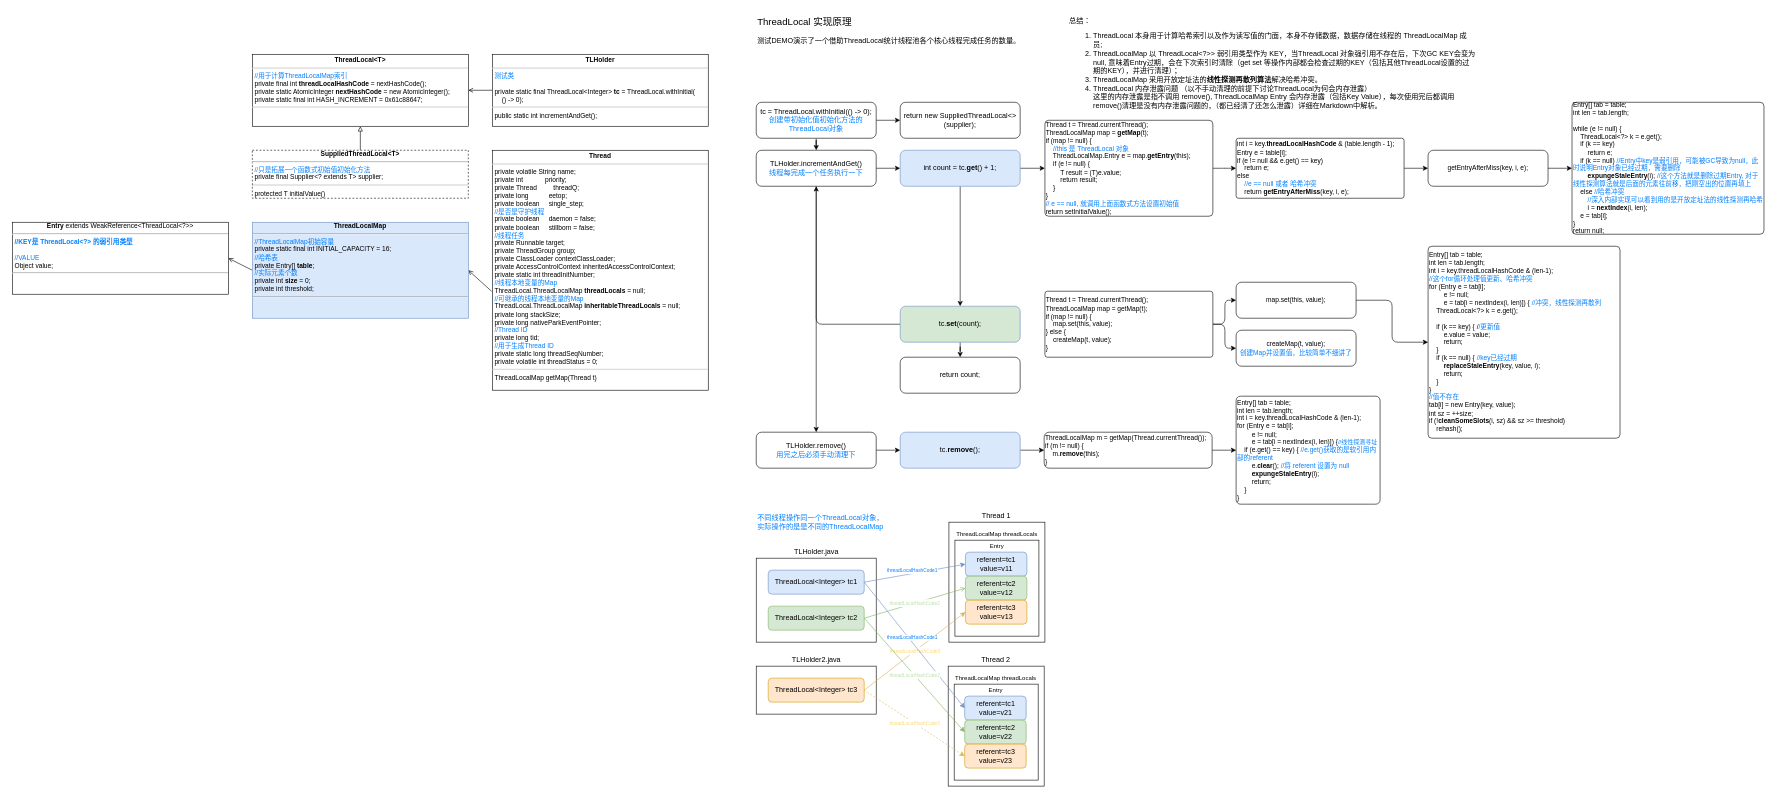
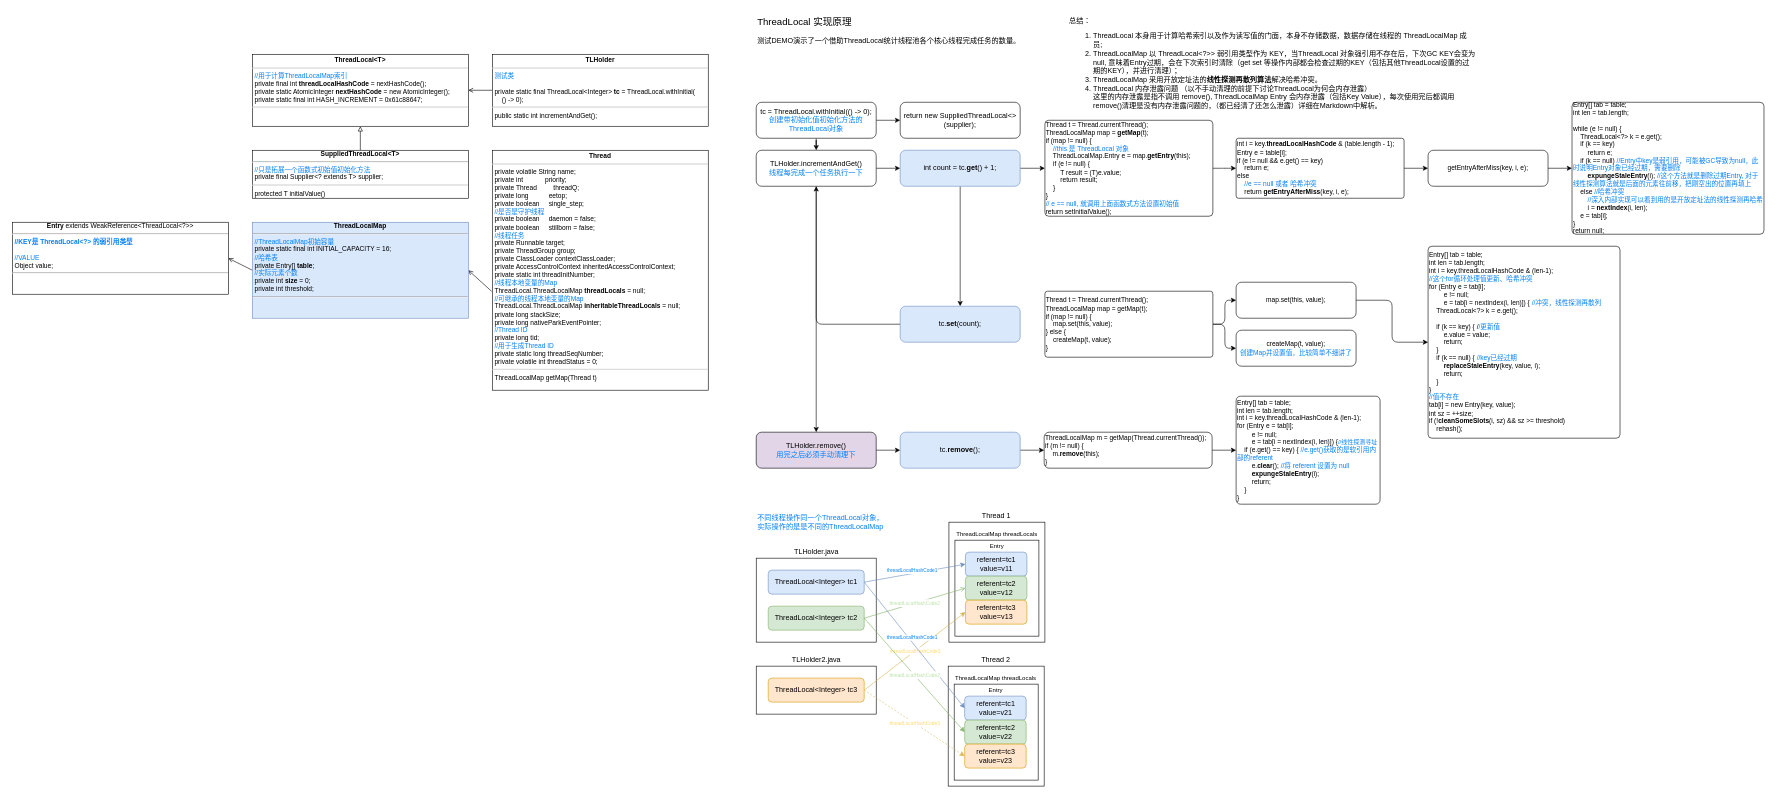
- <mxCell id="45" value="&lt;div style=&quot;text-align: center;&quot;&gt;&lt;b&gt;SuppliedThreadLocal&lt;/b&gt;&lt;b style=&quot;background-color: initial;&quot;&gt;&amp;lt;T&amp;gt;&lt;/b&gt;&lt;/div&gt;&lt;hr style=&quot;font-size: 11px;&quot;&gt;&lt;p style=&quot;margin: 0px 0px 0px 4px;&quot;&gt;&lt;font color=&quot;#007fff&quot;&gt;//只是拓展一个函数式初始值初始化方法&lt;/font&gt;&lt;/p&gt;&lt;p style=&quot;margin: 0px 0px 0px 4px;&quot;&gt;private final Supplier&amp;lt;? extends T&amp;gt; supplier;&lt;br&gt;&lt;/p&gt;&lt;hr style=&quot;font-size: 11px;&quot;&gt;&lt;p style=&quot;margin: 0px 0px 0px 4px; font-size: 11px;&quot;&gt;protected T initialValue()&lt;/p&gt;" style="verticalAlign=top;align=left;overflow=fill;fontSize=11;fontFamily=Helvetica;html=1;whiteSpace=wrap;dashed=1;" vertex="1" parent="1"><mxGeometry x="420" y="250" width="360" height="80" as="geometry" /></mxCell>
+ <mxCell id="45" value="&lt;div style=&quot;text-align: center;&quot;&gt;&lt;b&gt;SuppliedThreadLocal&lt;/b&gt;&lt;b style=&quot;background-color: initial;&quot;&gt;&amp;lt;T&amp;gt;&lt;/b&gt;&lt;/div&gt;&lt;hr style=&quot;font-size: 11px;&quot;&gt;&lt;p style=&quot;margin: 0px 0px 0px 4px;&quot;&gt;&lt;font color=&quot;#007fff&quot;&gt;//只是拓展一个函数式初始值初始化方法&lt;/font&gt;&lt;/p&gt;&lt;p style=&quot;margin: 0px 0px 0px 4px;&quot;&gt;private final Supplier&amp;lt;? extends T&amp;gt; supplier;&lt;br&gt;&lt;/p&gt;&lt;hr style=&quot;font-size: 11px;&quot;&gt;&lt;p style=&quot;margin: 0px 0px 0px 4px; font-size: 11px;&quot;&gt;protected T initialValue()&lt;/p&gt;" style="verticalAlign=top;align=left;overflow=fill;fontSize=11;fontFamily=Helvetica;html=1;whiteSpace=wrap;" vertex="1" parent="1"><mxGeometry x="420" y="250" width="360" height="80" as="geometry" /></mxCell>
- <mxCell id="51" value="tc.&lt;b&gt;set&lt;/b&gt;(count);" style="rounded=1;whiteSpace=wrap;html=1;fillColor=#d5e8d4;strokeColor=#6c8ebf;" vertex="1" parent="1"><mxGeometry x="1500" y="510" width="200" height="60" as="geometry" /></mxCell>
+ <mxCell id="51" value="tc.&lt;b&gt;set&lt;/b&gt;(count);" style="rounded=1;whiteSpace=wrap;html=1;fillColor=#dae8fc;strokeColor=#6c8ebf;" vertex="1" parent="1"><mxGeometry x="1500" y="510" width="200" height="60" as="geometry" /></mxCell>
- <mxCell id="49" style="edgeStyle=orthogonalEdgeStyle;rounded=1;orthogonalLoop=1;jettySize=auto;html=1;exitX=0.5;exitY=1;exitDx=0;exitDy=0;" edge="1" parent="1" source="51" target="52"><mxGeometry relative="1" as="geometry" /></mxCell>
- <mxCell id="52" value="return count;" style="rounded=1;whiteSpace=wrap;html=1;" vertex="1" parent="1"><mxGeometry x="1500" y="595" width="200" height="60" as="geometry" /></mxCell>
- <mxCell id="74" value="TLHolder.remove()&lt;br&gt;&lt;font color=&quot;#007fff&quot;&gt;用完之后必须手动清理下&lt;/font&gt;" style="rounded=1;whiteSpace=wrap;html=1;" vertex="1" parent="1"><mxGeometry x="1260" y="720" width="200" height="60" as="geometry" /></mxCell>
+ <mxCell id="74" value="TLHolder.remove()&lt;br&gt;&lt;font color=&quot;#007fff&quot;&gt;用完之后必须手动清理下&lt;/font&gt;" style="rounded=1;whiteSpace=wrap;html=1;fillColor=#e1d5e7;" vertex="1" parent="1"><mxGeometry x="1260" y="720" width="200" height="60" as="geometry" /></mxCell>
